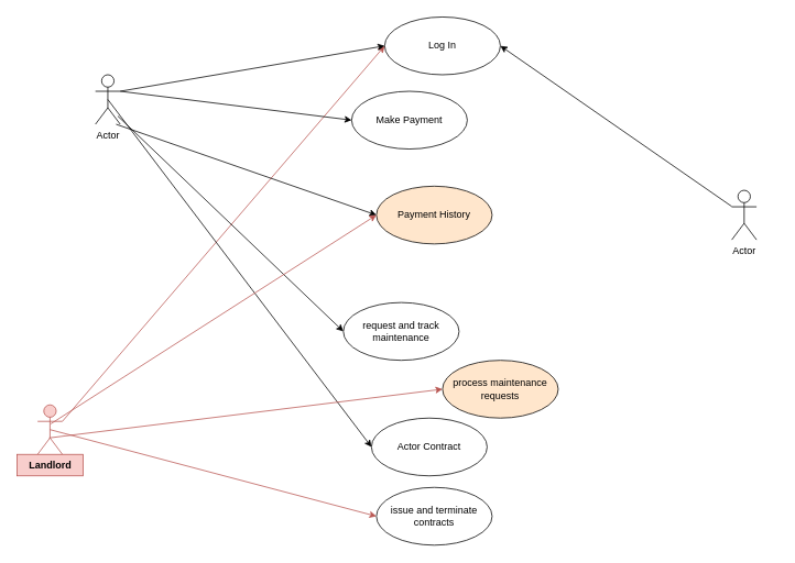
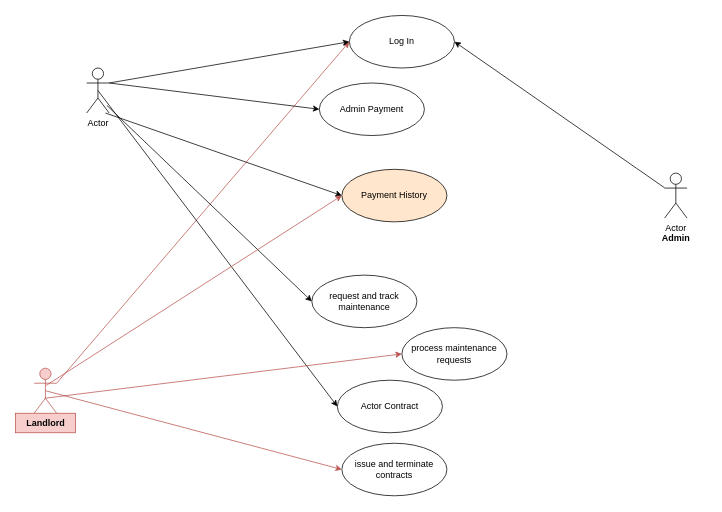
- <mxCell id="7" value="Make Payment" style="ellipse;whiteSpace=wrap;html=1;" vertex="1" parent="1"><mxGeometry x="425" y="110" width="140" height="70" as="geometry" /></mxCell>
+ <mxCell id="7" value="Admin Payment" style="ellipse;whiteSpace=wrap;html=1;" vertex="1" parent="1"><mxGeometry x="425" y="110" width="140" height="70" as="geometry" /></mxCell>
+ <mxCell id="11" value="Admin" style="text;align=center;fontStyle=1;verticalAlign=middle;spacingLeft=3;spacingRight=3;strokeColor=none;rotatable=0;points=[[0,0.5],[1,0.5]];portConstraint=eastwest;html=1;" vertex="1" parent="1"><mxGeometry x="860" y="304" width="80" height="26" as="geometry" /></mxCell>
- <mxCell id="21" value="process maintenance requests" style="ellipse;whiteSpace=wrap;html=1;fillColor=#ffe6cc;" vertex="1" parent="1"><mxGeometry x="535" y="436" width="140" height="70" as="geometry" /></mxCell>
+ <mxCell id="21" value="process maintenance requests" style="ellipse;whiteSpace=wrap;html=1;" vertex="1" parent="1"><mxGeometry x="535" y="436" width="140" height="70" as="geometry" /></mxCell>
